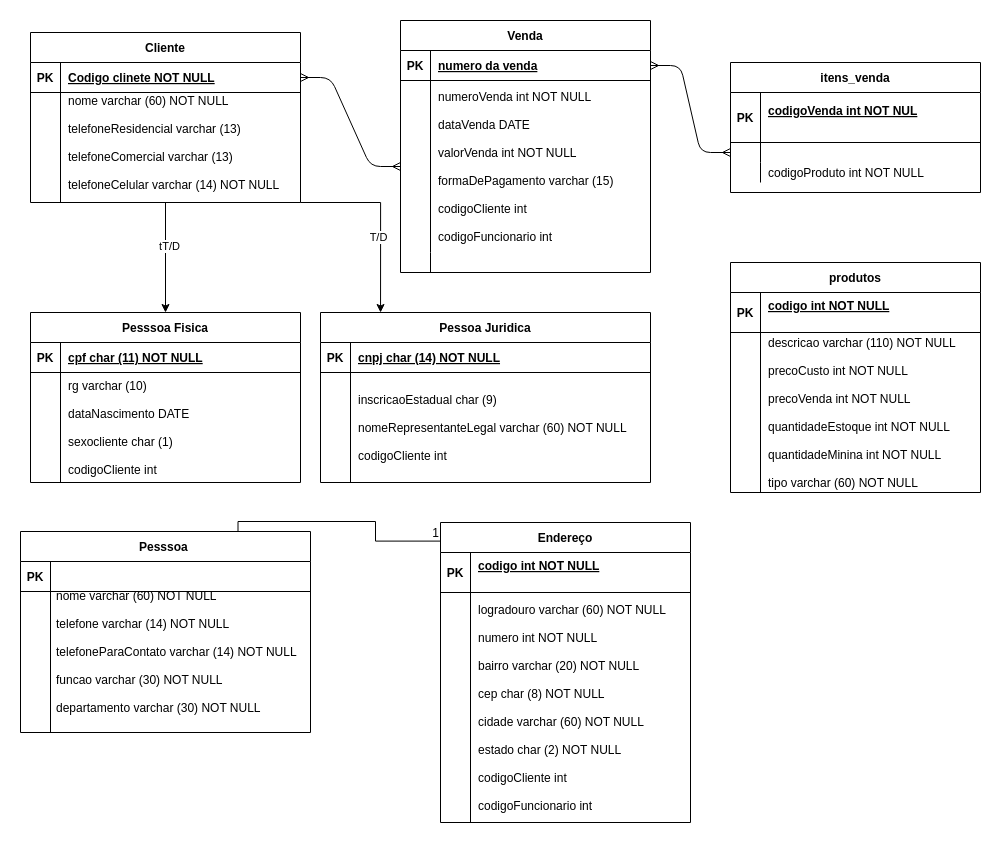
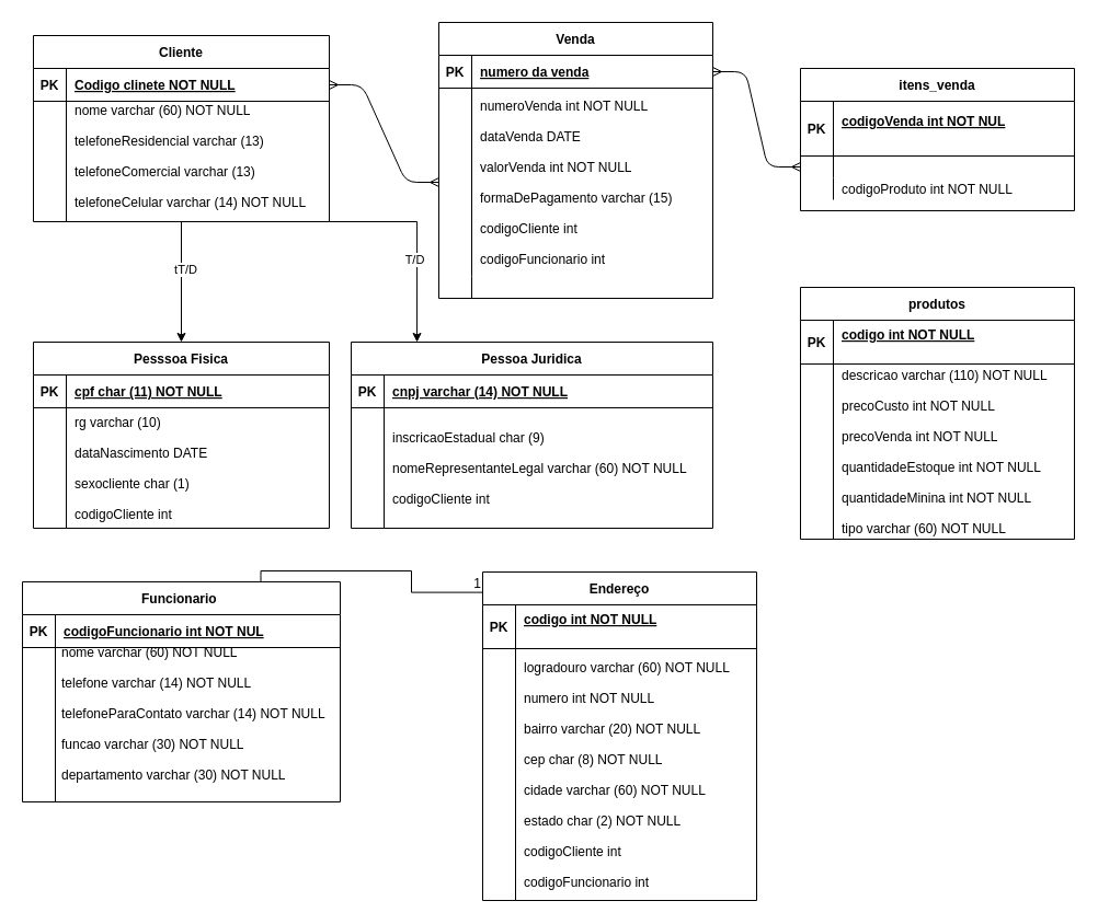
- <mxCell id="52" value="cnpj char (14) NOT NULL" style="shape=partialRectangle;overflow=hidden;connectable=0;fillColor=none;top=0;left=0;bottom=0;right=0;align=left;spacingLeft=6;fontStyle=5;" vertex="1" parent="50"><mxGeometry x="30" width="300" height="30" as="geometry"><mxRectangle width="300" height="30" as="alternateBounds" /></mxGeometry></mxCell>
+ <mxCell id="52" value="cnpj varchar (14) NOT NULL" style="shape=partialRectangle;overflow=hidden;connectable=0;fillColor=none;top=0;left=0;bottom=0;right=0;align=left;spacingLeft=6;fontStyle=5;" vertex="1" parent="50"><mxGeometry x="30" width="300" height="30" as="geometry"><mxRectangle width="300" height="30" as="alternateBounds" /></mxGeometry></mxCell>
- <mxCell id="56" value="Pesssoa " style="shape=table;startSize=30;container=1;collapsible=1;childLayout=tableLayout;fixedRows=1;rowLines=0;fontStyle=1;align=center;resizeLast=1;" vertex="1" parent="1"><mxGeometry y="531" width="290" height="201" as="geometry" x="20" /></mxCell>
+ <mxCell id="56" value="Funcionario " style="shape=table;startSize=30;container=1;collapsible=1;childLayout=tableLayout;fixedRows=1;rowLines=0;fontStyle=1;align=center;resizeLast=1;" vertex="1" parent="1"><mxGeometry y="531" width="290" height="201" as="geometry" x="20" /></mxCell>
+ <mxCell id="59" value="codigoFuncionario int NOT NUL" style="shape=partialRectangle;overflow=hidden;connectable=0;fillColor=none;top=0;left=0;bottom=0;right=0;align=left;spacingLeft=6;fontStyle=5;" vertex="1" parent="57"><mxGeometry x="30" width="260" height="30" as="geometry"><mxRectangle width="260" height="30" as="alternateBounds" /></mxGeometry></mxCell>
